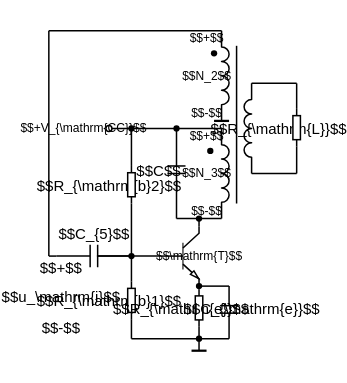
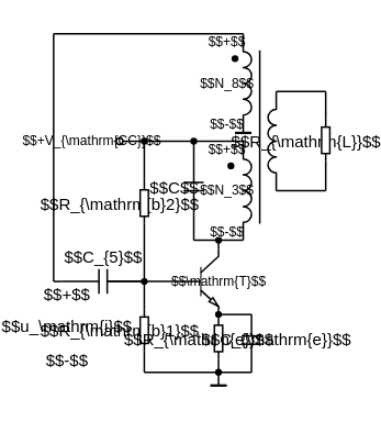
- <mxCell id="56" value="$$N_2$$" style="text;html=1;resizable=1;autosize=1;align=center;verticalAlign=middle;points=[];fillColor=none;strokeColor=none;rounded=0;fontSize=8;movable=1;rotatable=1;deletable=1;editable=1;connectable=0;allowArrows=0;" vertex="1" parent="1"><mxGeometry x="115" y="40" width="20" height="20" as="geometry" /></mxCell>
+ <mxCell id="56" value="$$N_8$$" style="text;html=1;resizable=1;autosize=1;align=center;verticalAlign=middle;points=[];fillColor=none;strokeColor=none;rounded=0;fontSize=8;movable=1;rotatable=1;deletable=1;editable=1;connectable=0;allowArrows=0;" vertex="1" parent="1"><mxGeometry x="115" y="40" width="20" height="20" as="geometry" /></mxCell>
